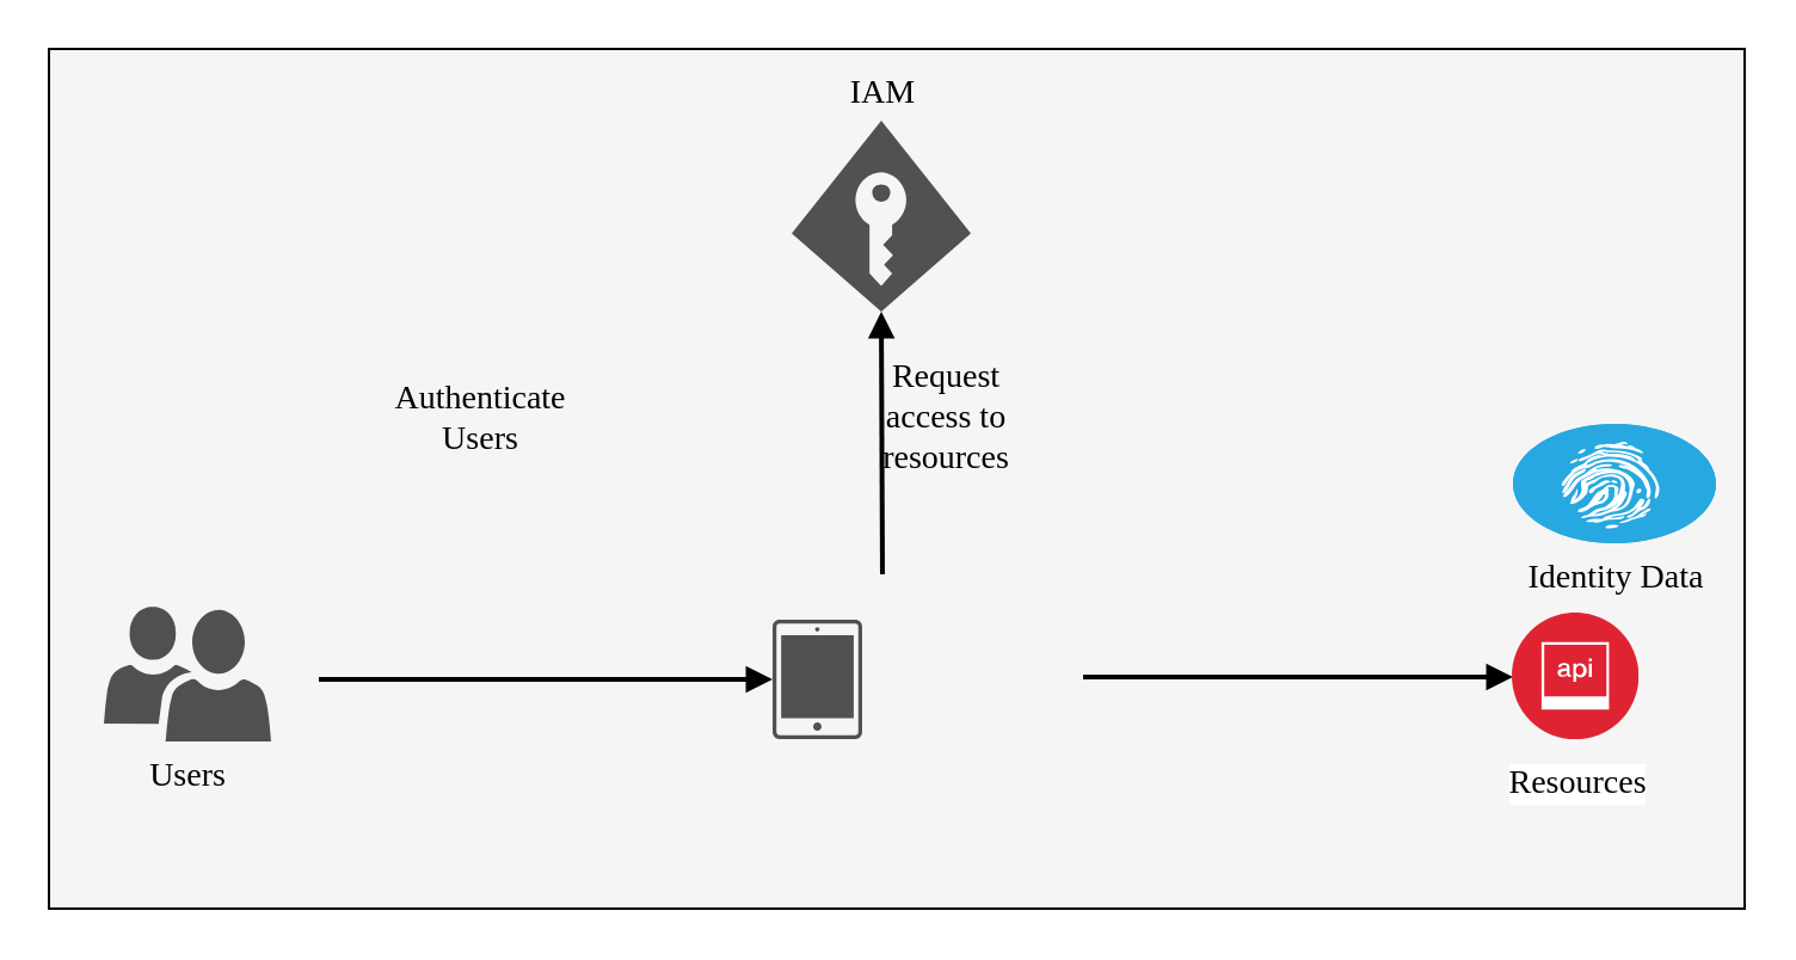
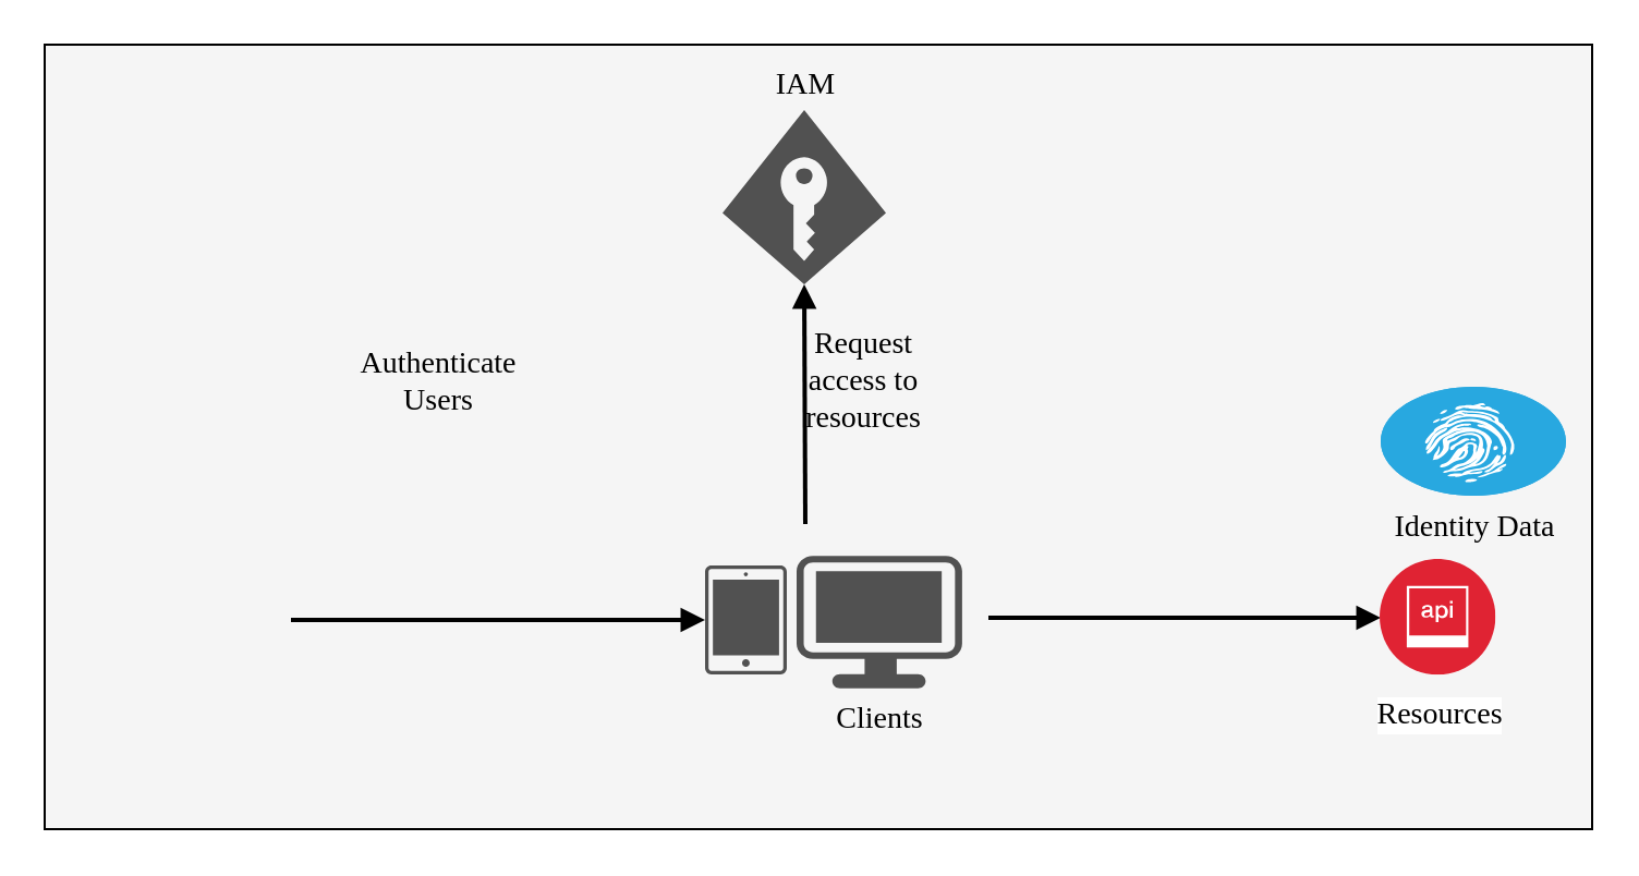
- <mxCell id="4" value="Users" style="sketch=0;pointerEvents=1;shadow=0;dashed=0;html=1;strokeColor=none;labelPosition=center;verticalLabelPosition=bottom;verticalAlign=top;align=center;fillColor=#505050;shape=mxgraph.mscae.intune.user_group;fontSize=14;fontFamily=Verdana;" vertex="1" parent="1"><mxGeometry x="43" y="253.37" width="70" height="56.63" as="geometry" /></mxCell>
+ <mxCell id="7" value="Clients" style="points=[[0.03,0.03,0],[0.5,0,0],[0.97,0.03,0],[1,0.4,0],[0.97,0.745,0],[0.5,1,0],[0.03,0.745,0],[0,0.4,0]];verticalLabelPosition=bottom;sketch=0;html=1;verticalAlign=top;aspect=fixed;align=center;pointerEvents=1;shape=mxgraph.cisco19.workstation;fillColor=#515151;strokeColor=none;fontSize=14;fontFamily=Verdana;" vertex="1" parent="1"><mxGeometry x="365" y="254.62" width="75.94" height="60.75" as="geometry" /></mxCell>
